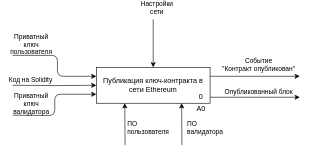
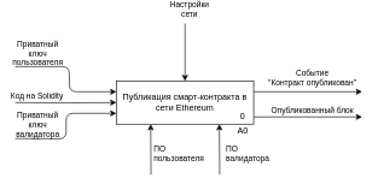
- <mxCell id="2" value="Публикация ключ-контракта в сети Ethereum" style="rounded=0;whiteSpace=wrap;html=1;" parent="1" vertex="1"><mxGeometry x="160" y="100" width="190" height="60" as="geometry" /></mxCell>
+ <mxCell id="2" value="Публикация смарт-контракта в сети Ethereum" style="rounded=0;whiteSpace=wrap;html=1;" parent="1" vertex="1"><mxGeometry x="160" y="100" width="190" height="60" as="geometry" /></mxCell>
